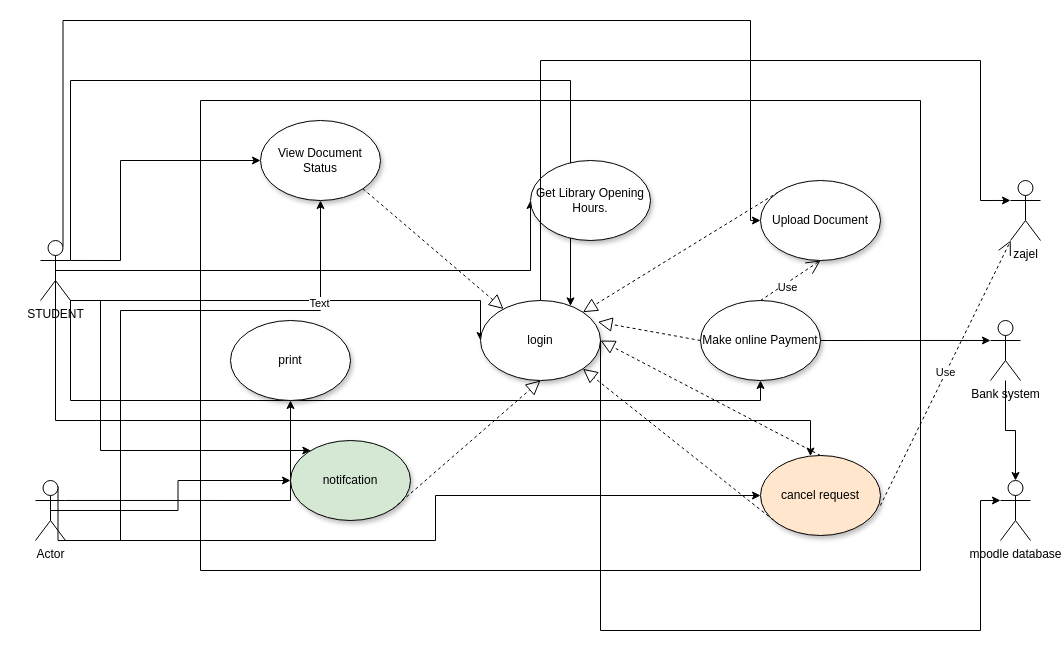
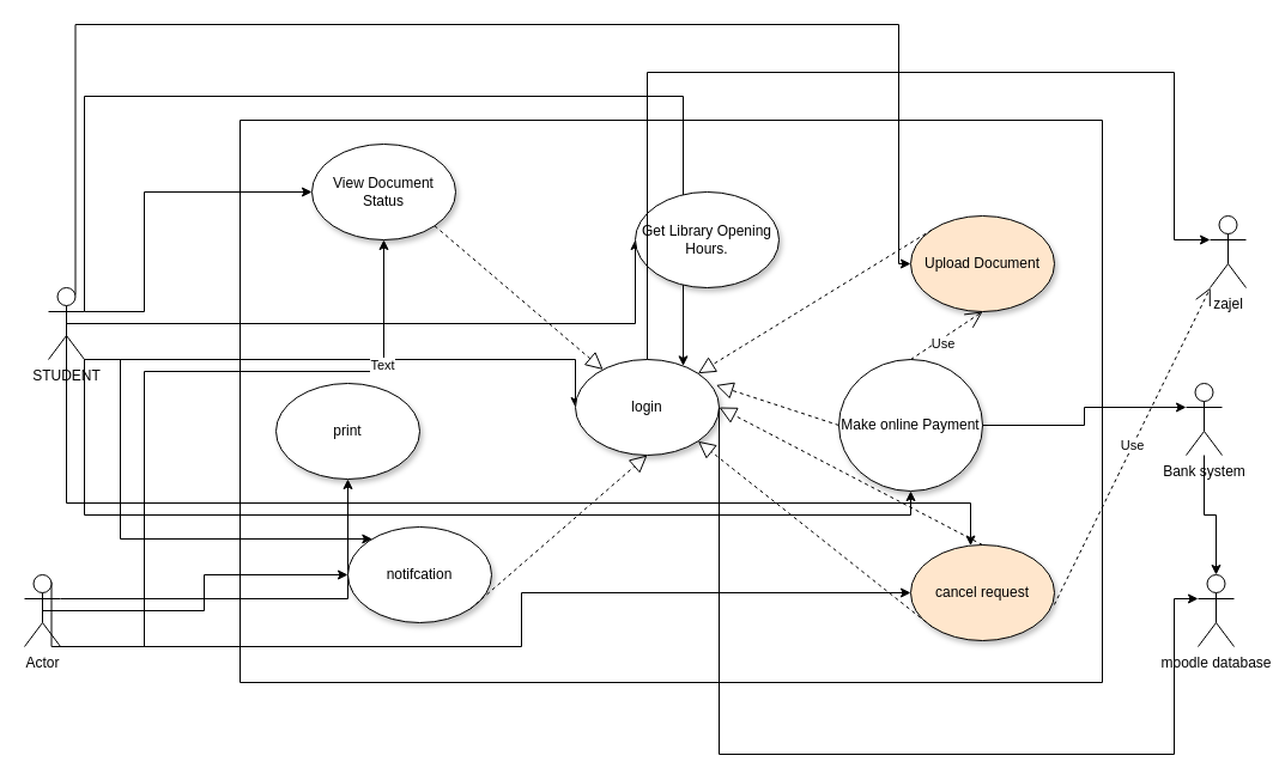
- <mxCell id="19" value="Upload Document" style="ellipse;whiteSpace=wrap;html=1;shadow=1;" vertex="1" parent="1"><mxGeometry x="760" y="180" width="120" height="80" as="geometry" /></mxCell>
+ <mxCell id="19" value="Upload Document" style="ellipse;whiteSpace=wrap;html=1;shadow=1;fillColor=#ffe6cc;" vertex="1" parent="1"><mxGeometry x="760" y="180" width="120" height="80" as="geometry" /></mxCell>
- <mxCell id="24" value="Make online Payment" style="ellipse;whiteSpace=wrap;html=1;shadow=1;" vertex="1" parent="20"><mxGeometry x="500" y="200" width="120" height="80" as="geometry" /></mxCell>
+ <mxCell id="24" value="Make online Payment" style="ellipse;whiteSpace=wrap;html=1;shadow=1;" vertex="1" parent="20"><mxGeometry x="500" y="200" width="120" height="110" as="geometry" /></mxCell>
- <mxCell id="18" value="notifcation" style="ellipse;whiteSpace=wrap;html=1;shadow=1;fillColor=#d5e8d4;" vertex="1" parent="1"><mxGeometry x="290" y="440" width="120" height="80" as="geometry" /></mxCell>
+ <mxCell id="18" value="notifcation" style="ellipse;whiteSpace=wrap;html=1;shadow=1;" vertex="1" parent="1"><mxGeometry x="290" y="440" width="120" height="80" as="geometry" /></mxCell>
- <mxCell id="16" value="Actor" style="shape=umlActor;verticalLabelPosition=bottom;verticalAlign=top;html=1;outlineConnect=0;" vertex="1" parent="1"><mxGeometry x="35" y="480" width="30" height="60" as="geometry" /></mxCell>
+ <mxCell id="16" value="Actor" style="shape=umlActor;verticalLabelPosition=bottom;verticalAlign=top;html=1;outlineConnect=0;" vertex="1" parent="1"><mxGeometry x="20" y="480" width="30" height="60" as="geometry" /></mxCell>
